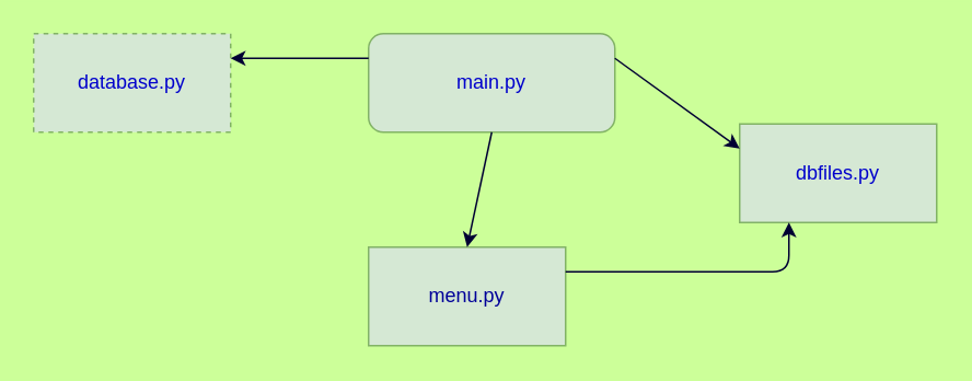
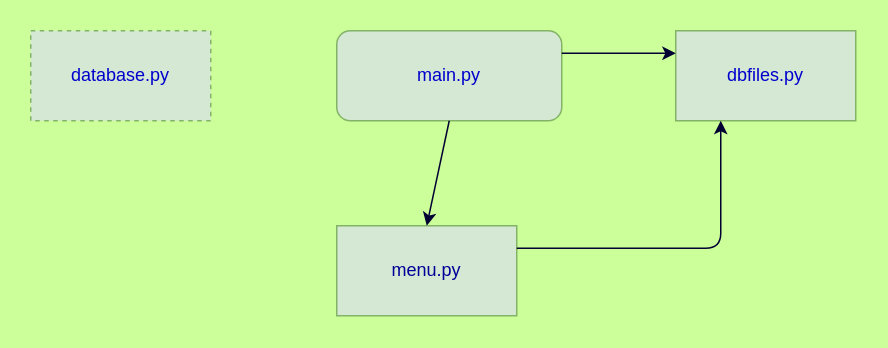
- <mxCell id="8" value="" style="endArrow=classic;html=1;exitX=0;exitY=0.25;exitDx=0;exitDy=0;entryX=1;entryY=0.25;entryDx=0;entryDy=0;strokeColor=#000033;" edge="1" parent="1" source="2" target="4"><mxGeometry width="50" height="50" relative="1" as="geometry"><mxPoint x="290" y="250" as="sourcePoint" /><mxPoint x="340" y="200" as="targetPoint" /></mxGeometry></mxCell>
- <mxCell id="5" value="dbfiles.py" style="rounded=0;whiteSpace=wrap;html=1;fillColor=#d5e8d4;strokeColor=#82b366;fontColor=#0000CC;" vertex="1" parent="1"><mxGeometry x="450" y="75" width="120" height="60" as="geometry" /></mxCell>
+ <mxCell id="5" value="dbfiles.py" style="rounded=0;whiteSpace=wrap;html=1;fillColor=#d5e8d4;strokeColor=#82b366;fontColor=#0000CC;" vertex="1" parent="1"><mxGeometry x="450" y="20" width="120" height="60" as="geometry" /></mxCell>
